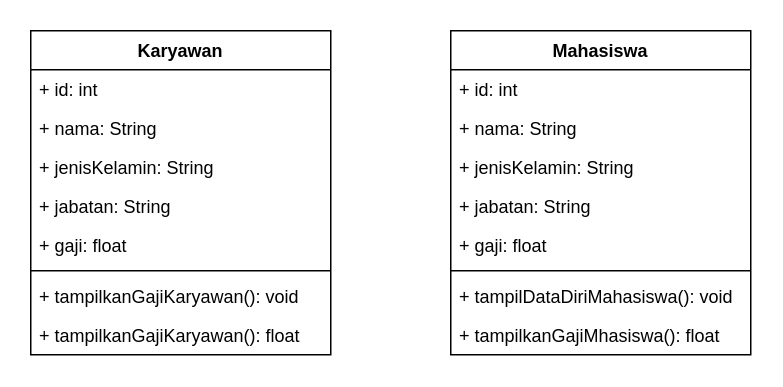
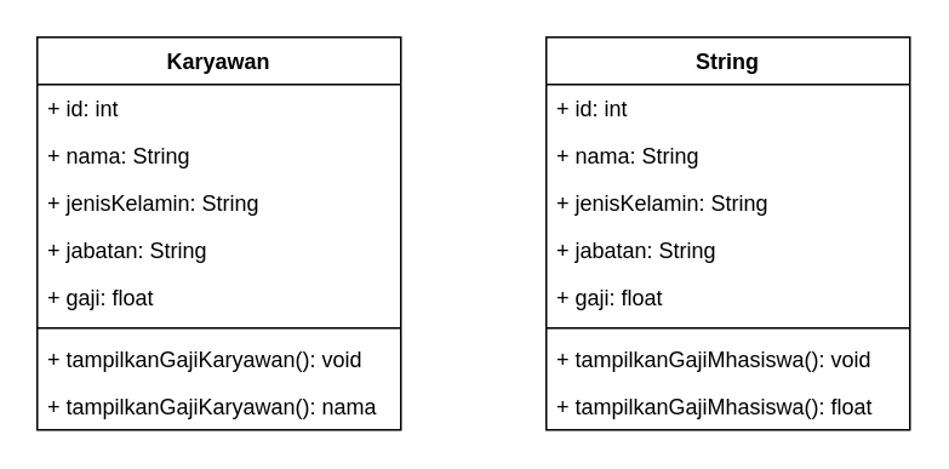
- <mxCell id="11" value="Mahasiswa" style="swimlane;fontStyle=1;align=center;verticalAlign=top;childLayout=stackLayout;horizontal=1;startSize=26;horizontalStack=0;resizeParent=1;resizeParentMax=0;resizeLast=0;collapsible=1;marginBottom=0;" vertex="1" parent="1"><mxGeometry x="300" y="20" width="200" height="216" as="geometry" /></mxCell>
+ <mxCell id="11" value="String" style="swimlane;fontStyle=1;align=center;verticalAlign=top;childLayout=stackLayout;horizontal=1;startSize=26;horizontalStack=0;resizeParent=1;resizeParentMax=0;resizeLast=0;collapsible=1;marginBottom=0;" vertex="1" parent="1"><mxGeometry x="300" y="20" width="200" height="216" as="geometry" /></mxCell>
- <mxCell id="18" value="+ tampilDataDiriMahasiswa(): void&#10;" style="text;strokeColor=none;fillColor=none;align=left;verticalAlign=top;spacingLeft=4;spacingRight=4;overflow=hidden;rotatable=0;points=[[0,0.5],[1,0.5]];portConstraint=eastwest;" vertex="1" parent="11"><mxGeometry y="164" width="200" height="26" as="geometry" /></mxCell>
+ <mxCell id="18" value="+ tampilkanGajiMhasiswa(): void&#10;" style="text;strokeColor=none;fillColor=none;align=left;verticalAlign=top;spacingLeft=4;spacingRight=4;overflow=hidden;rotatable=0;points=[[0,0.5],[1,0.5]];portConstraint=eastwest;" vertex="1" parent="11"><mxGeometry y="164" width="200" height="26" as="geometry" /></mxCell>
- <mxCell id="10" value="+ tampilkanGajiKaryawan(): float&#10;" style="text;strokeColor=none;fillColor=none;align=left;verticalAlign=top;spacingLeft=4;spacingRight=4;overflow=hidden;rotatable=0;points=[[0,0.5],[1,0.5]];portConstraint=eastwest;" vertex="1" parent="2"><mxGeometry y="190" width="200" height="26" as="geometry" /></mxCell>
+ <mxCell id="10" value="+ tampilkanGajiKaryawan(): nama&#10;" style="text;strokeColor=none;fillColor=none;align=left;verticalAlign=top;spacingLeft=4;spacingRight=4;overflow=hidden;rotatable=0;points=[[0,0.5],[1,0.5]];portConstraint=eastwest;" vertex="1" parent="2"><mxGeometry y="190" width="200" height="26" as="geometry" /></mxCell>
